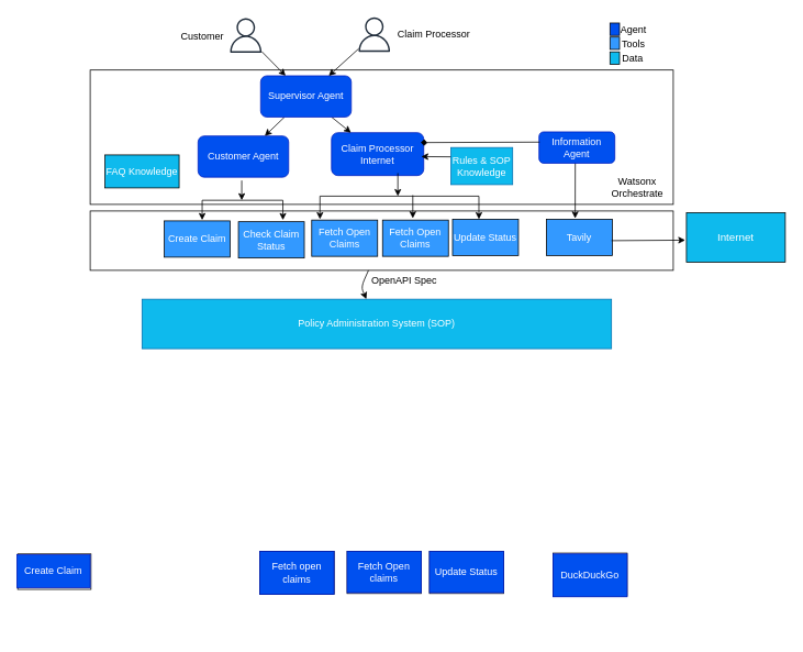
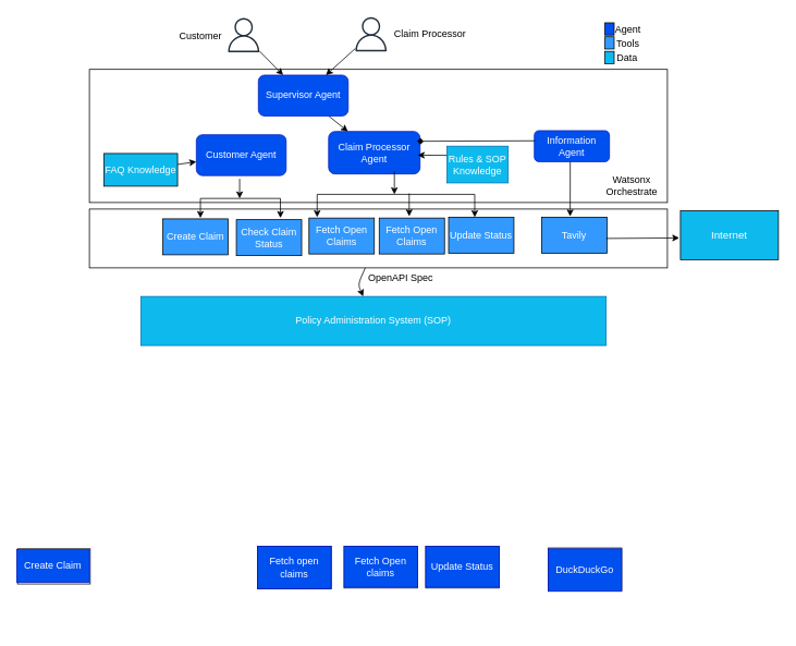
- <mxCell id="53" value="" style="endArrow=classic;html=1;" parent="1" edge="1" target="8" source="65"><mxGeometry width="50" height="50" relative="1" as="geometry"><mxPoint x="289" y="134" as="sourcePoint" /><mxPoint x="289" y="169" as="targetPoint" /></mxGeometry></mxCell>
- <mxCell id="9" value="Claim Processor Internet" style="rounded=1;whiteSpace=wrap;html=1;fillColor=#0050ef;fontColor=#ffffff;strokeColor=#001DBC;" parent="1" vertex="1"><mxGeometry x="402" y="160" width="112" height="52" as="geometry" /></mxCell>
+ <mxCell id="9" value="Claim Processor Agent" style="rounded=1;whiteSpace=wrap;html=1;fillColor=#0050ef;fontColor=#ffffff;strokeColor=#001DBC;" parent="1" vertex="1"><mxGeometry x="402" y="160" width="112" height="52" as="geometry" /></mxCell>
+ <mxCell id="10" value="" style="edgeStyle=none;html=1;" parent="1" source="11" target="8" edge="1"><mxGeometry relative="1" as="geometry" /></mxCell>
